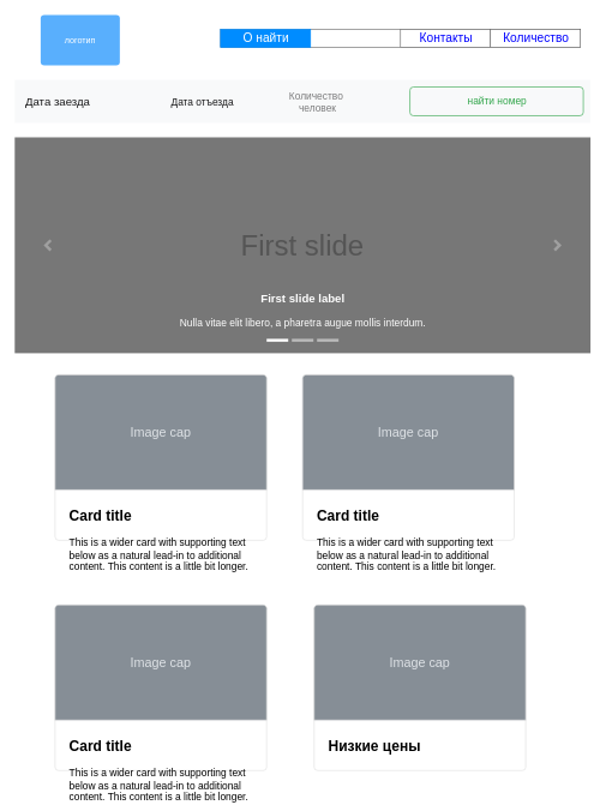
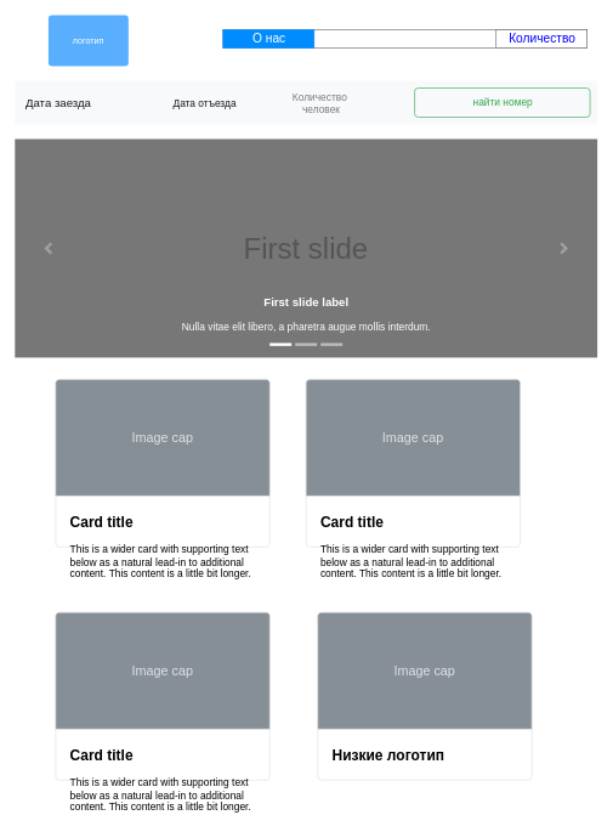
- <mxCell id="5" value="О найти" style="strokeWidth=1;shadow=0;dashed=0;align=center;html=1;shape=mxgraph.mockup.text.rrect;rSize=0;fontSize=17;fontColor=#ffffff;fillColor=#008cff;strokeColor=#008cff;" vertex="1" parent="2"><mxGeometry width="125" height="25" as="geometry" /></mxCell>
+ <mxCell id="5" value="О нас" style="strokeWidth=1;shadow=0;dashed=0;align=center;html=1;shape=mxgraph.mockup.text.rrect;rSize=0;fontSize=17;fontColor=#ffffff;fillColor=#008cff;strokeColor=#008cff;" vertex="1" parent="2"><mxGeometry width="125" height="25" as="geometry" /></mxCell>
- <mxCell id="3" value="Контакты" style="strokeColor=inherit;fillColor=inherit;gradientColor=inherit;strokeWidth=1;shadow=0;dashed=0;align=center;html=1;shape=mxgraph.mockup.text.rrect;rSize=0;fontSize=17;fontColor=#0000ff;" vertex="1" parent="2"><mxGeometry x="250" width="125" height="25" as="geometry" /></mxCell>
- <mxCell id="19" value="логотип" style="html=1;shadow=0;dashed=0;shape=mxgraph.bootstrap.rrect;rSize=5;strokeColor=none;html=1;whiteSpace=wrap;fillColor=#59AFFD;fontColor=#ffffff;align=center;spacing=10;" vertex="1" parent="1"><mxGeometry x="56" y="20" width="110" height="70" as="geometry" /></mxCell>
+ <mxCell id="19" value="логотип" style="html=1;shadow=0;dashed=0;shape=mxgraph.bootstrap.rrect;rSize=5;strokeColor=none;html=1;whiteSpace=wrap;fillColor=#59AFFD;fontColor=#ffffff;align=center;spacing=10;" vertex="1" parent="1"><mxGeometry x="66" y="20" width="110" height="70" as="geometry" /></mxCell>
- <mxCell id="22" value="&lt;span style=&quot;font-size: 20px&quot;&gt;&lt;b&gt;Низкие цены&lt;/b&gt;&lt;/span&gt;" style="html=1;shadow=0;dashed=0;shape=mxgraph.bootstrap.rrect;rSize=5;strokeColor=#DFDFDF;html=1;whiteSpace=wrap;fillColor=#ffffff;fontColor=#000000;verticalAlign=top;align=left;spacing=20;spacingBottom=0;fontSize=14;spacingTop=160;" vertex="1" parent="1"><mxGeometry x="436" y="840" width="294" height="230" as="geometry" /></mxCell>
+ <mxCell id="22" value="&lt;span style=&quot;font-size: 20px&quot;&gt;&lt;b&gt;Низкие логотип&lt;/b&gt;&lt;/span&gt;" style="html=1;shadow=0;dashed=0;shape=mxgraph.bootstrap.rrect;rSize=5;strokeColor=#DFDFDF;html=1;whiteSpace=wrap;fillColor=#ffffff;fontColor=#000000;verticalAlign=top;align=left;spacing=20;spacingBottom=0;fontSize=14;spacingTop=160;" vertex="1" parent="1"><mxGeometry x="436" y="840" width="294" height="230" as="geometry" /></mxCell>
